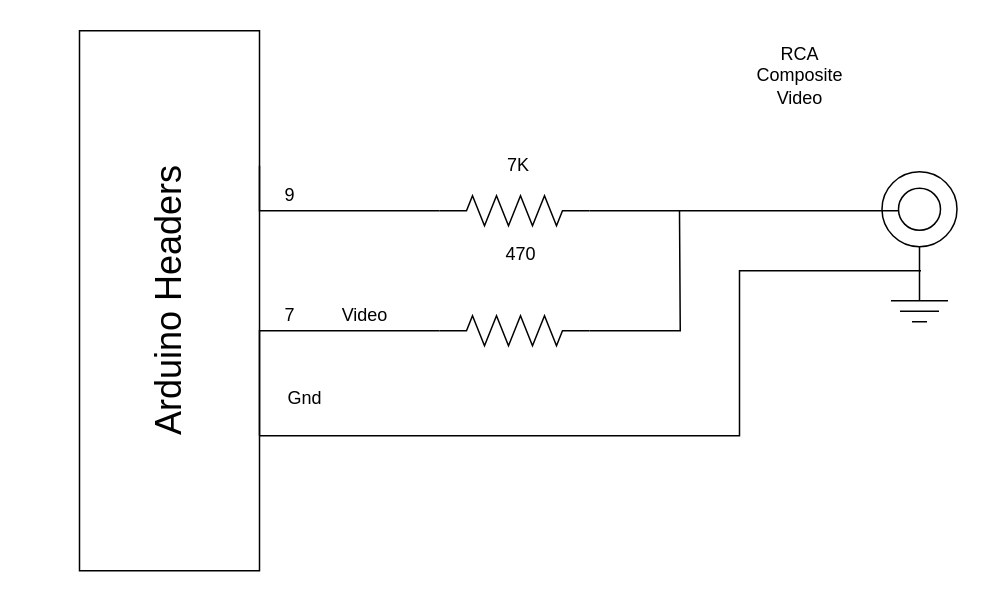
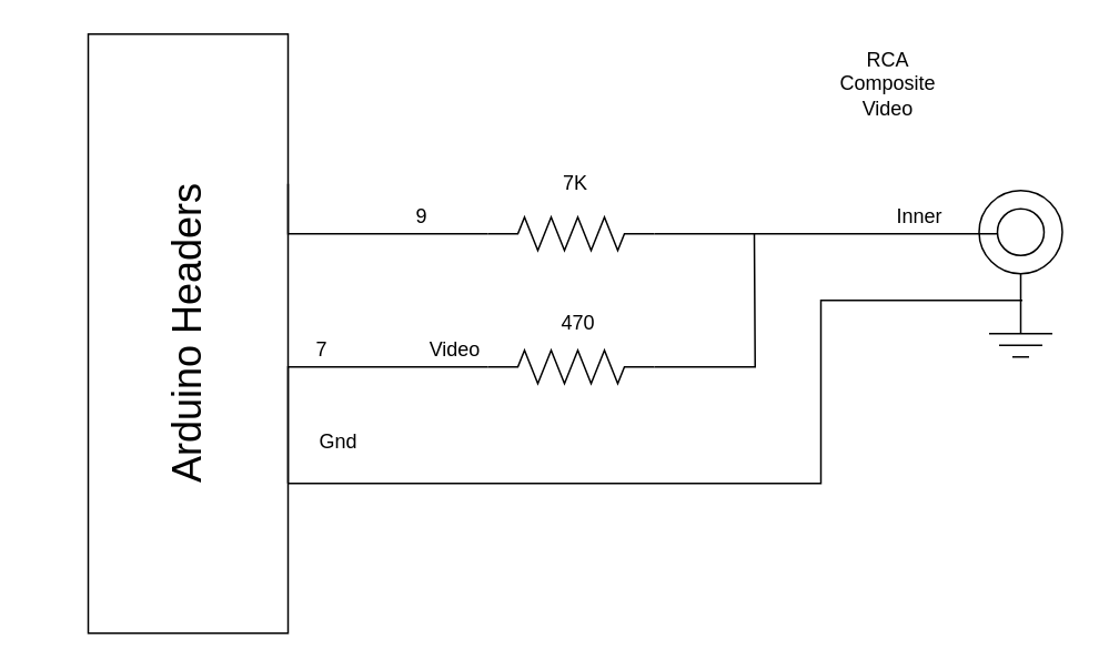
- <mxCell id="5" value="9" style="text;html=1;strokeColor=none;fillColor=none;align=center;verticalAlign=middle;whiteSpace=wrap;rounded=0;" parent="1" vertex="1"><mxGeometry x="172.5" y="120" width="40" height="20" as="geometry" /></mxCell>
+ <mxCell id="5" value="9" style="text;html=1;strokeColor=none;fillColor=none;align=center;verticalAlign=middle;whiteSpace=wrap;rounded=0;" parent="1" vertex="1"><mxGeometry x="232.5" y="120" width="40" height="20" as="geometry" /></mxCell>
+ <mxCell id="19" value="Inner" style="text;html=1;strokeColor=none;fillColor=none;align=center;verticalAlign=middle;whiteSpace=wrap;rounded=0;" parent="1" vertex="1"><mxGeometry x="532" y="120" width="40" height="20" as="geometry" /></mxCell>
- <mxCell id="17" value="470" style="text;html=1;strokeColor=none;fillColor=none;align=center;verticalAlign=middle;whiteSpace=wrap;rounded=0;" parent="1" vertex="1"><mxGeometry x="326.5" y="159" width="40" height="20" as="geometry" /></mxCell>
+ <mxCell id="17" value="470" style="text;html=1;strokeColor=none;fillColor=none;align=center;verticalAlign=middle;whiteSpace=wrap;rounded=0;" parent="1" vertex="1"><mxGeometry x="326.5" y="184" width="40" height="20" as="geometry" /></mxCell>
- <mxCell id="4" value="Video" style="text;html=1;strokeColor=none;fillColor=none;align=center;verticalAlign=middle;whiteSpace=wrap;rounded=0;" parent="1" vertex="1"><mxGeometry x="222.5" y="200" width="40" height="20" as="geometry" /></mxCell>
+ <mxCell id="4" value="Video" style="text;html=1;strokeColor=none;fillColor=none;align=center;verticalAlign=middle;whiteSpace=wrap;rounded=0;" parent="1" vertex="1"><mxGeometry x="252.5" y="200" width="40" height="20" as="geometry" /></mxCell>
